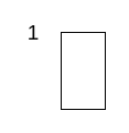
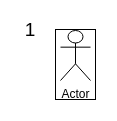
+ <mxCell id="3" value="Actor" style="shape=umlActor;verticalLabelPosition=bottom;verticalAlign=top;html=1;shadow=0;gradientColor=none;" vertex="1" parent="1"><mxGeometry x="60" y="30" width="30" height="50" as="geometry" /></mxCell>
